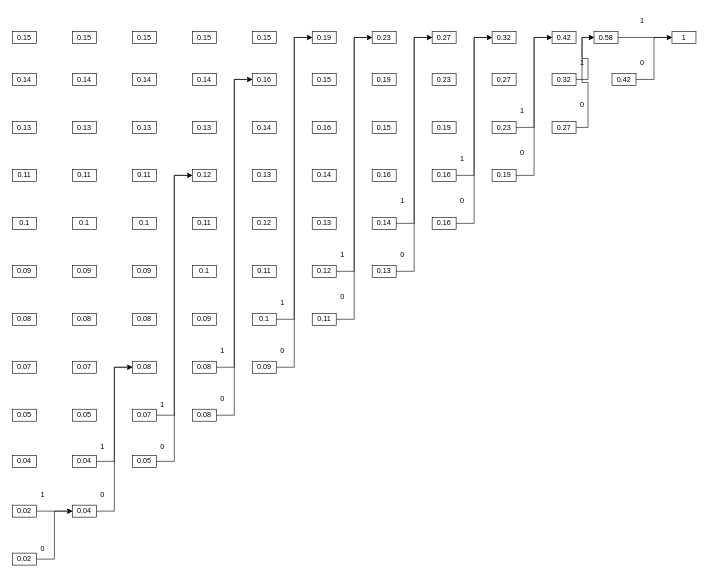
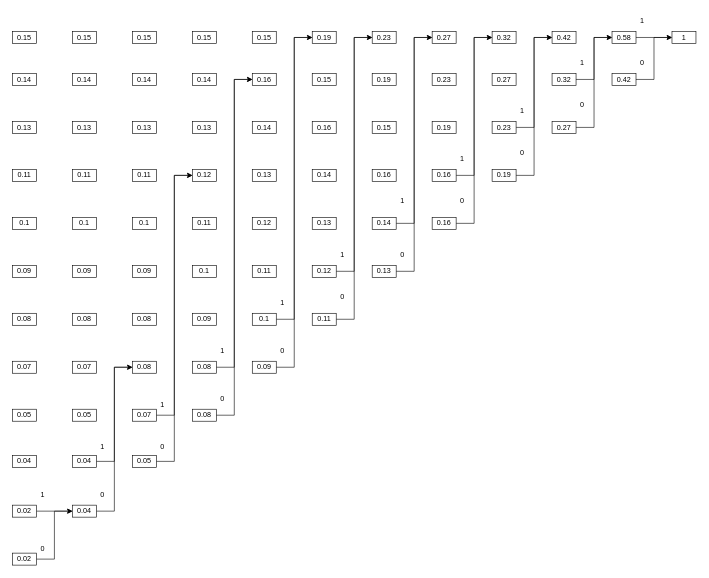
- <mxCell id="11" value="0.58" style="rounded=0;whiteSpace=wrap;html=1;" parent="1" vertex="1"><mxGeometry x="990" y="52" width="40" height="20" as="geometry" /></mxCell>
+ <mxCell id="11" value="0.58" style="rounded=0;whiteSpace=wrap;html=1;" parent="1" vertex="1"><mxGeometry x="1020" y="52" width="40" height="20" as="geometry" /></mxCell>
